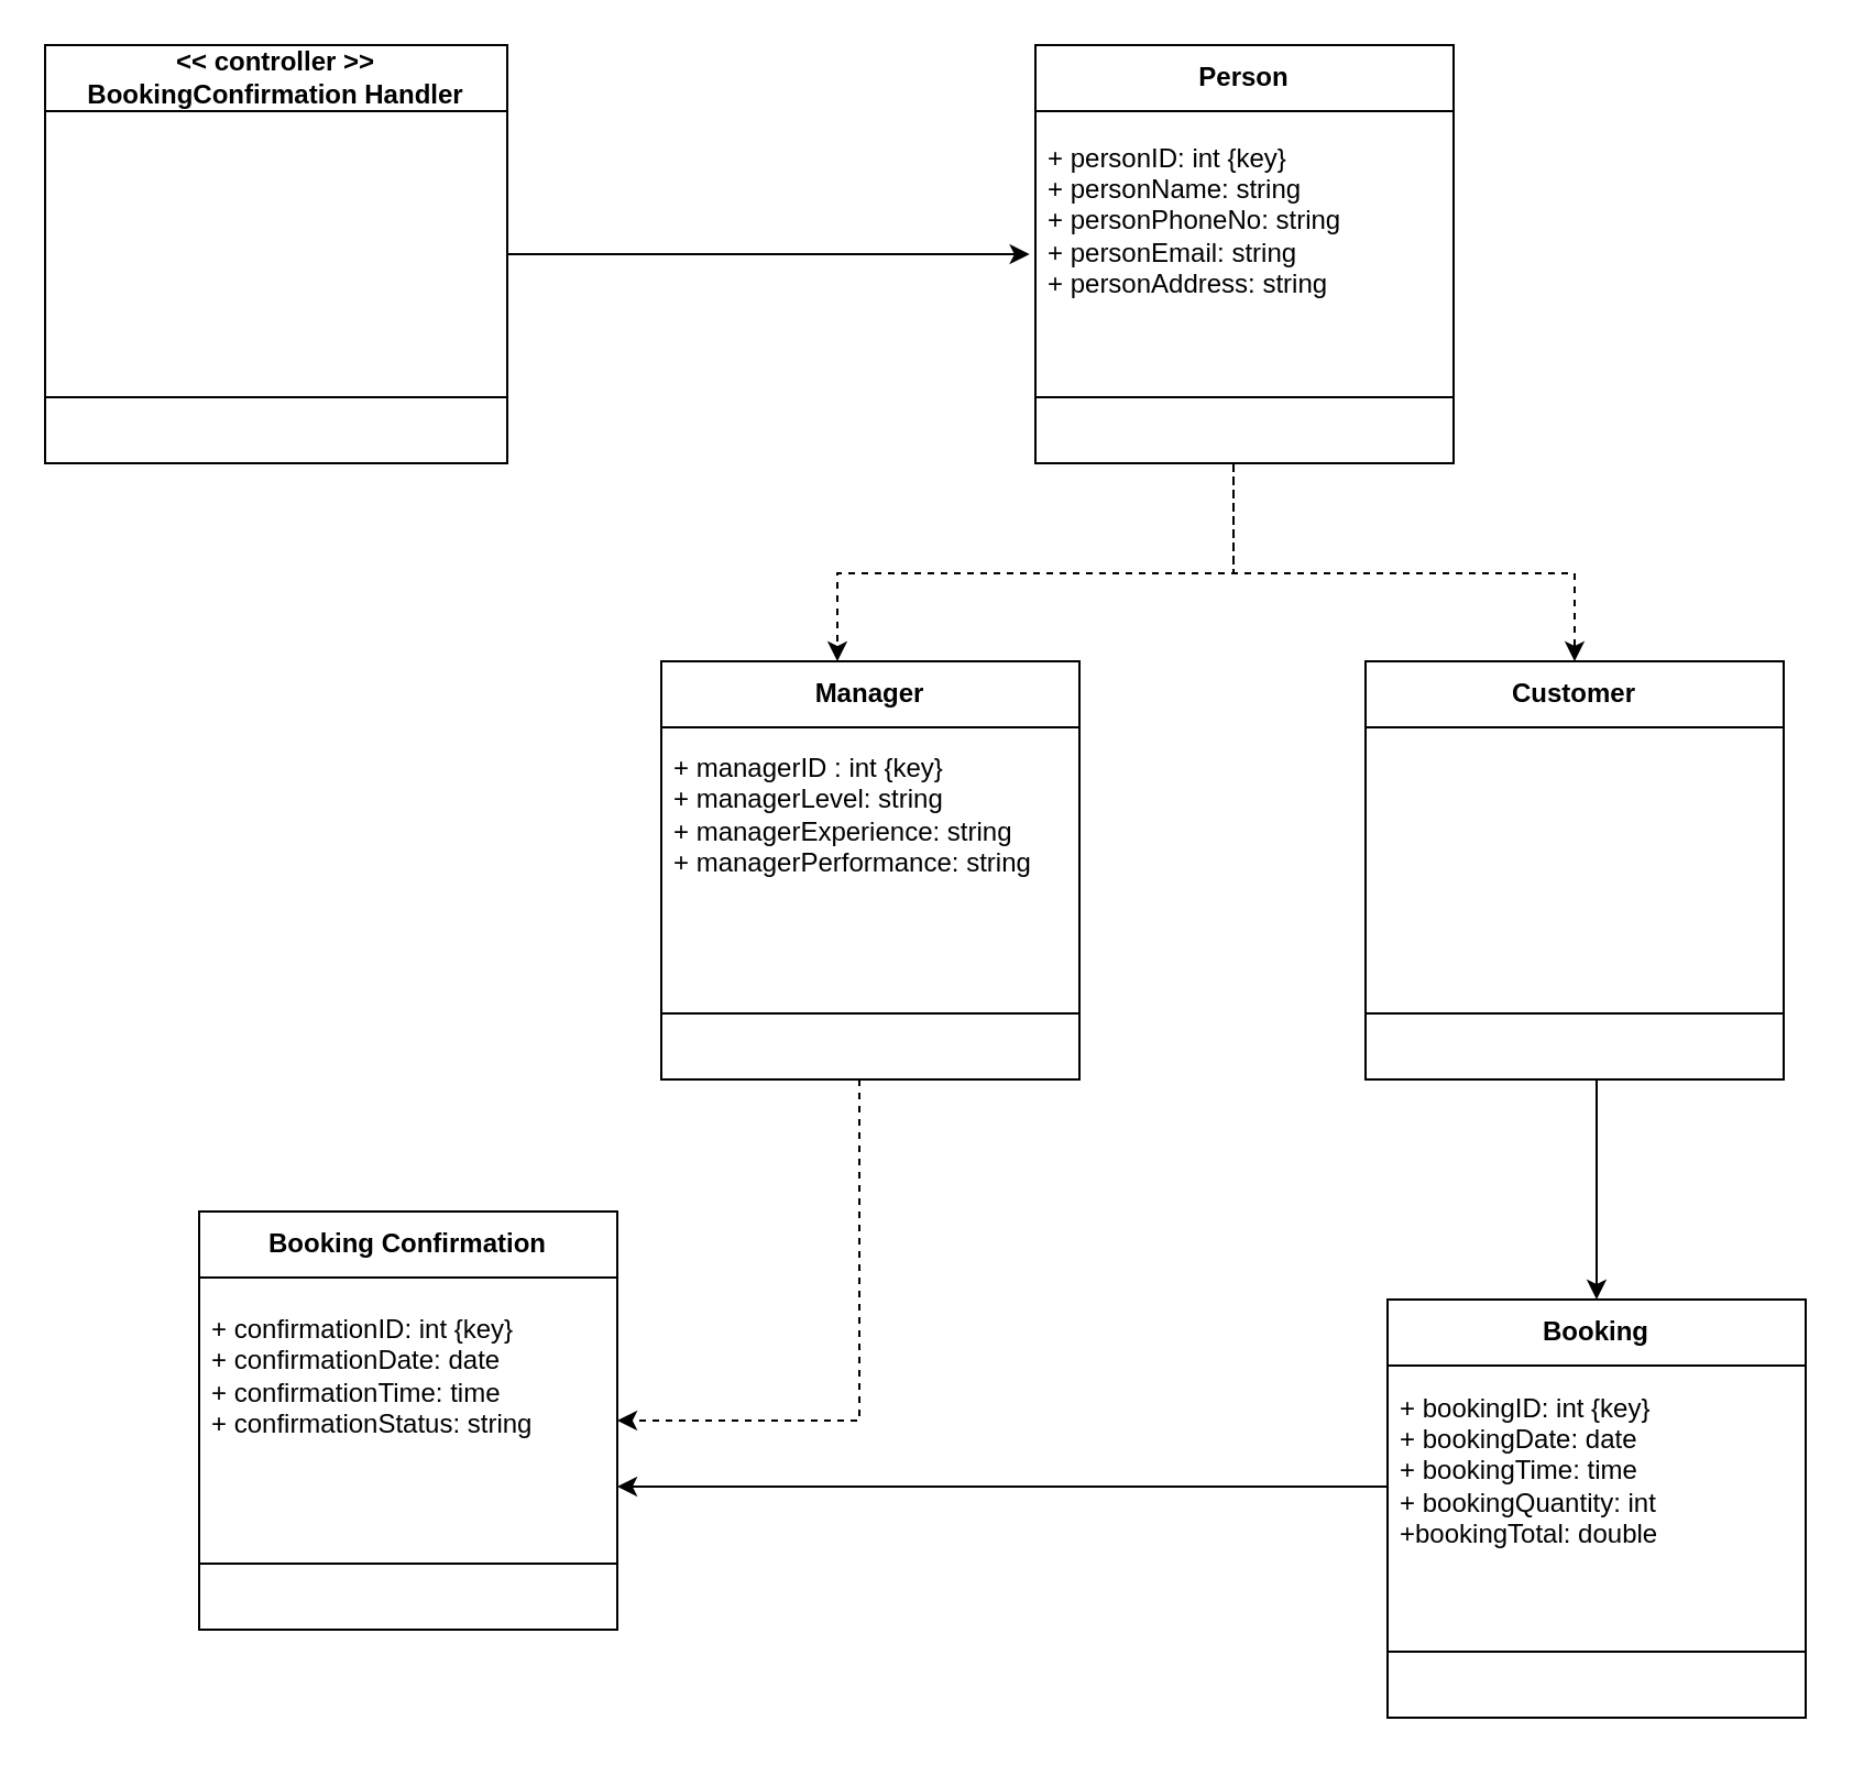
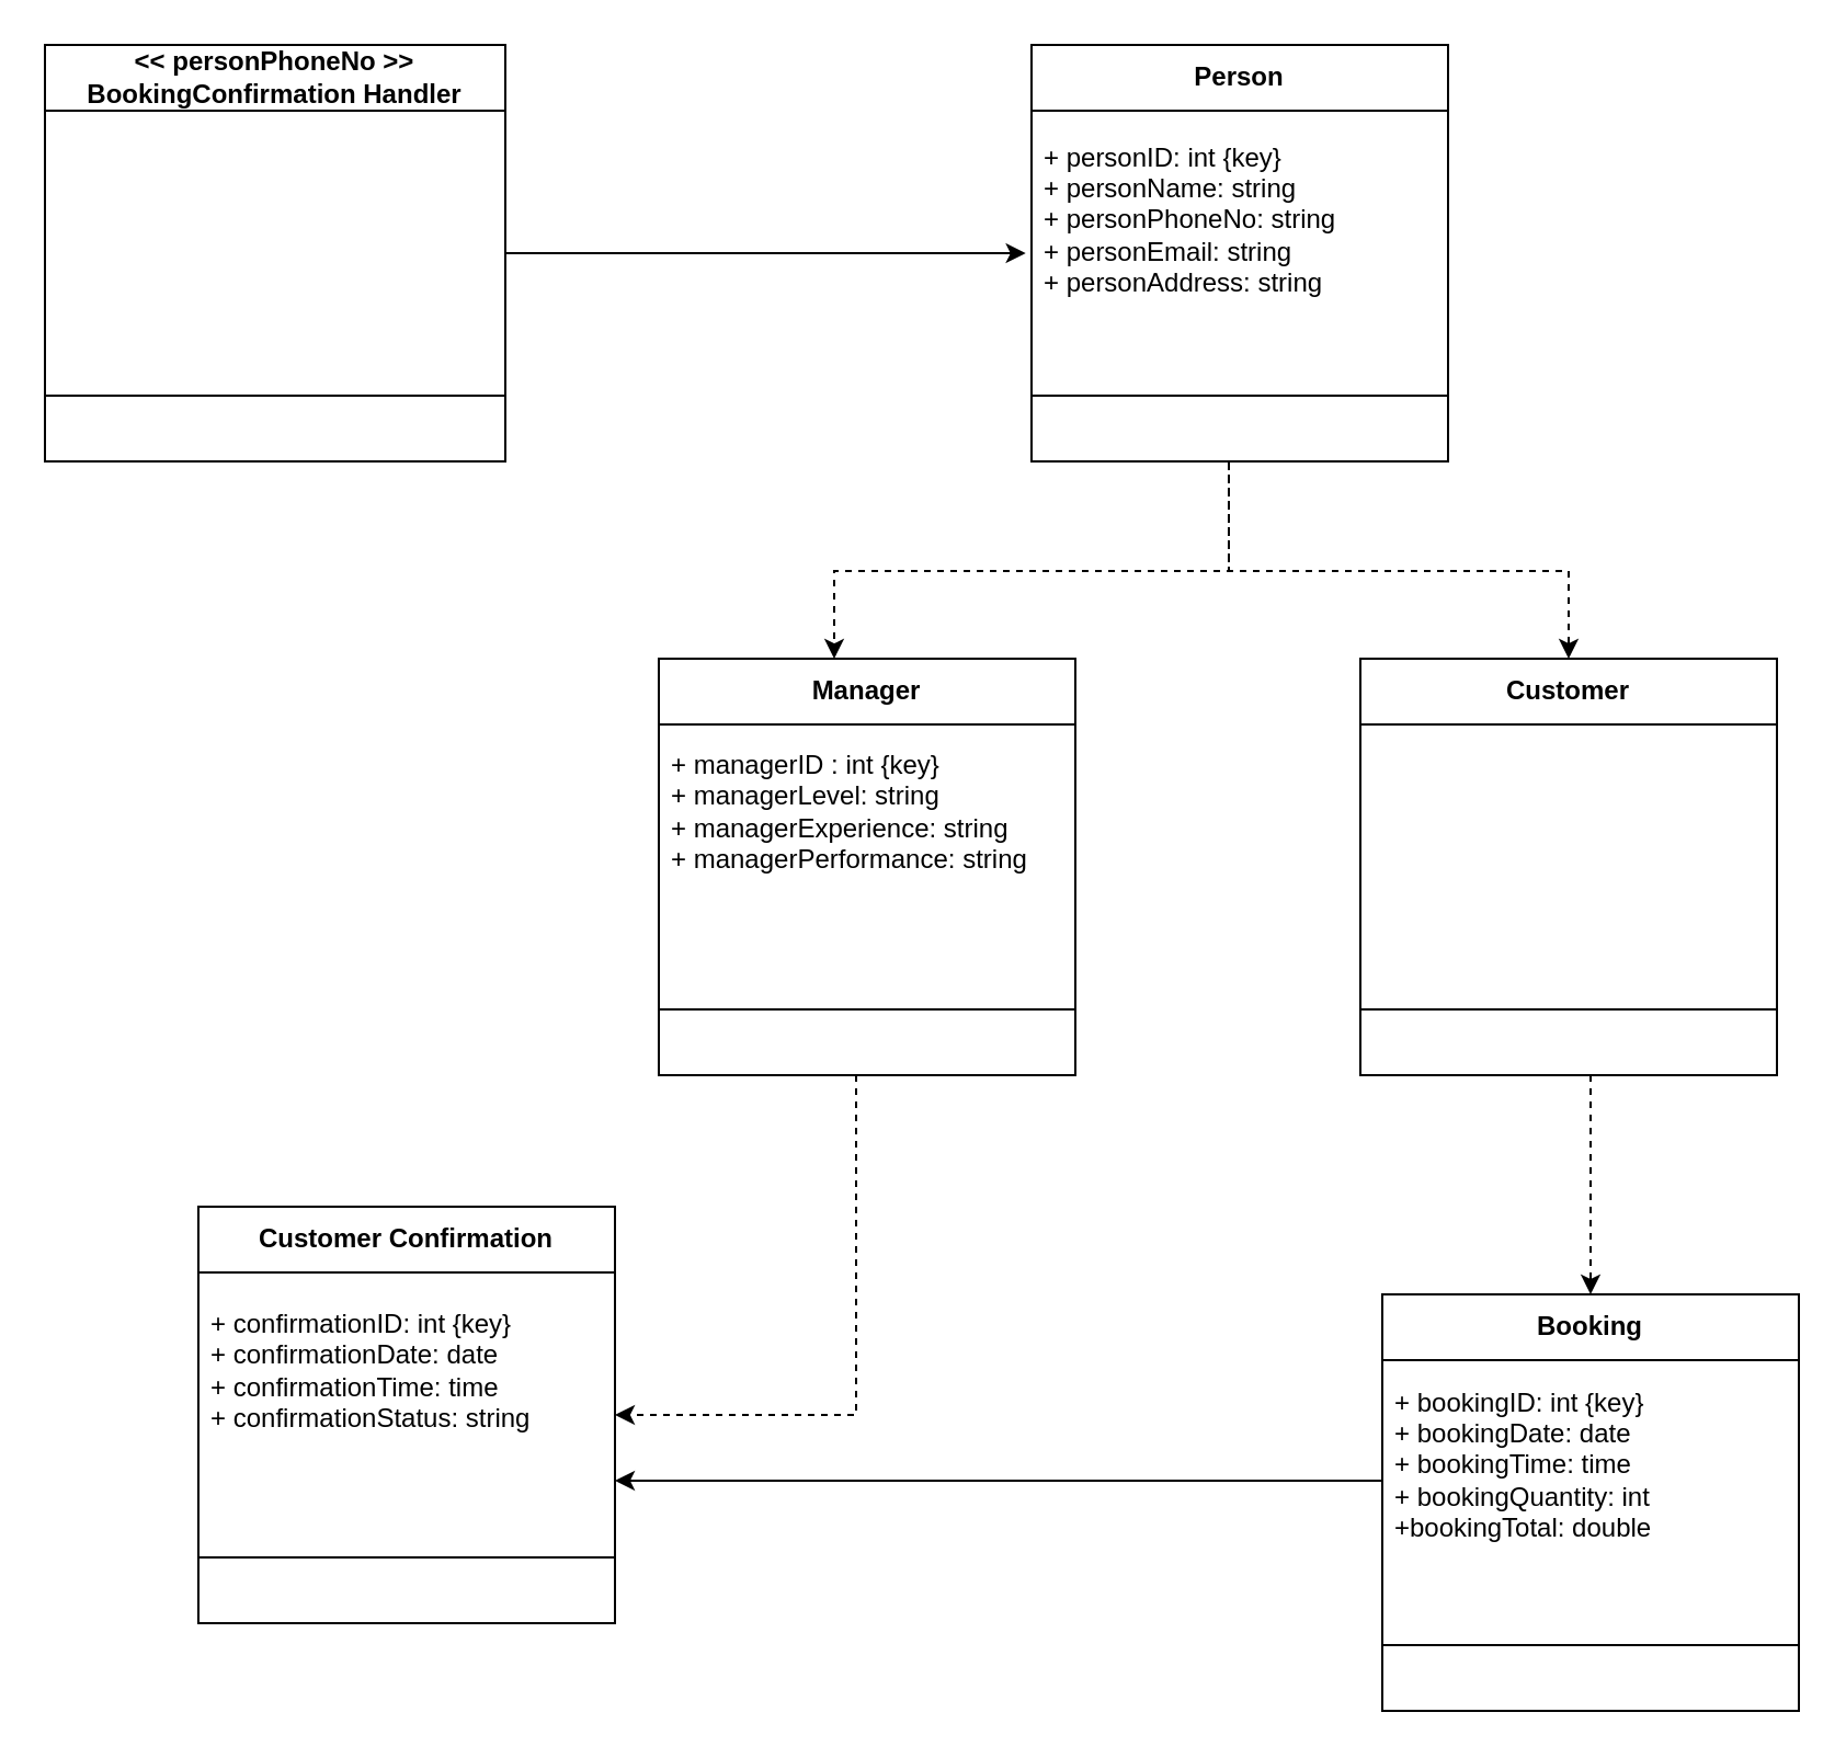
- <mxCell id="3" value="&amp;lt;&amp;lt; controller &amp;gt;&amp;gt;&lt;div&gt;BookingConfirmation Handler&lt;/div&gt;" style="swimlane;whiteSpace=wrap;html=1;startSize=30;" parent="1" vertex="1"><mxGeometry x="20" y="20" width="210" height="190" as="geometry"><mxRectangle x="50" y="-260" width="140" height="30" as="alternateBounds" /></mxGeometry></mxCell>
+ <mxCell id="3" value="&amp;lt;&amp;lt; personPhoneNo &amp;gt;&amp;gt;&lt;div&gt;BookingConfirmation Handler&lt;/div&gt;" style="swimlane;whiteSpace=wrap;html=1;startSize=30;" parent="1" vertex="1"><mxGeometry x="20" y="20" width="210" height="190" as="geometry"><mxRectangle x="50" y="-260" width="140" height="30" as="alternateBounds" /></mxGeometry></mxCell>
- <mxCell id="16" style="edgeStyle=orthogonalEdgeStyle;rounded=0;orthogonalLoop=1;jettySize=auto;html=1;entryX=0.5;entryY=0;entryDx=0;entryDy=0;" parent="1" source="17" target="20" edge="1"><mxGeometry relative="1" as="geometry"><Array as="points"><mxPoint x="725" y="520" /><mxPoint x="725" y="520" /></Array></mxGeometry></mxCell>
+ <mxCell id="16" style="edgeStyle=orthogonalEdgeStyle;rounded=0;orthogonalLoop=1;jettySize=auto;html=1;entryX=0.5;entryY=0;entryDx=0;entryDy=0;dashed=1;" parent="1" source="17" target="20" edge="1"><mxGeometry relative="1" as="geometry"><Array as="points"><mxPoint x="725" y="520" /><mxPoint x="725" y="520" /></Array></mxGeometry></mxCell>
- <mxCell id="12" value="&lt;div&gt;Booking Confirmation&lt;/div&gt;" style="swimlane;whiteSpace=wrap;html=1;startSize=30;" parent="1" vertex="1"><mxGeometry x="90" y="550" width="190" height="190" as="geometry"><mxRectangle x="50" y="-260" width="140" height="30" as="alternateBounds" /></mxGeometry></mxCell>
+ <mxCell id="12" value="&lt;div&gt;Customer Confirmation&lt;/div&gt;" style="swimlane;whiteSpace=wrap;html=1;startSize=30;" parent="1" vertex="1"><mxGeometry x="90" y="550" width="190" height="190" as="geometry"><mxRectangle x="50" y="-260" width="140" height="30" as="alternateBounds" /></mxGeometry></mxCell>
